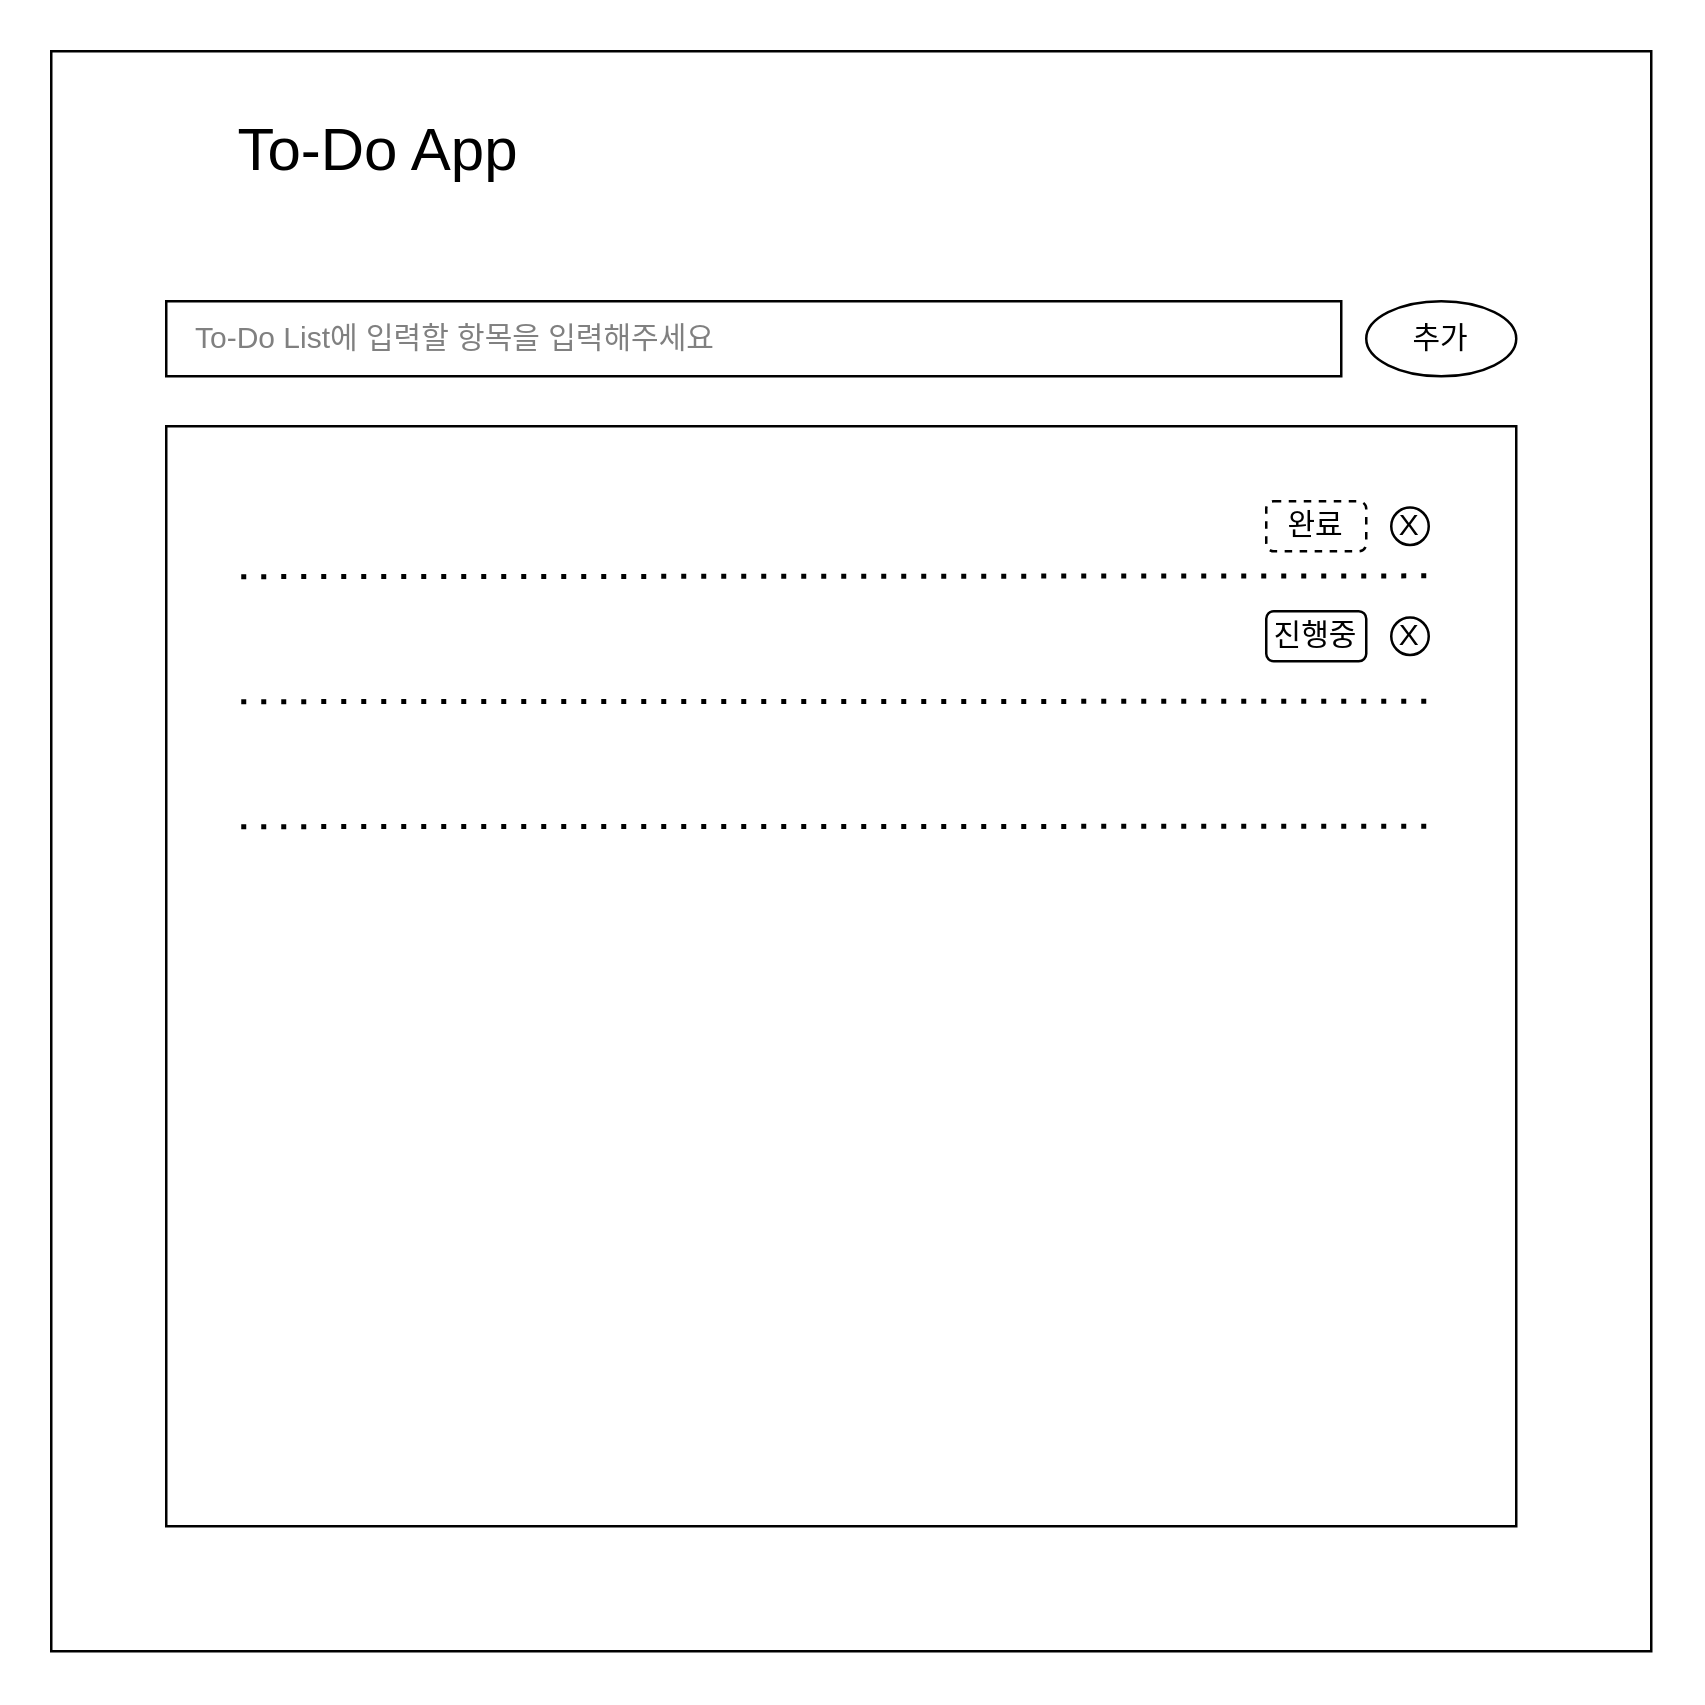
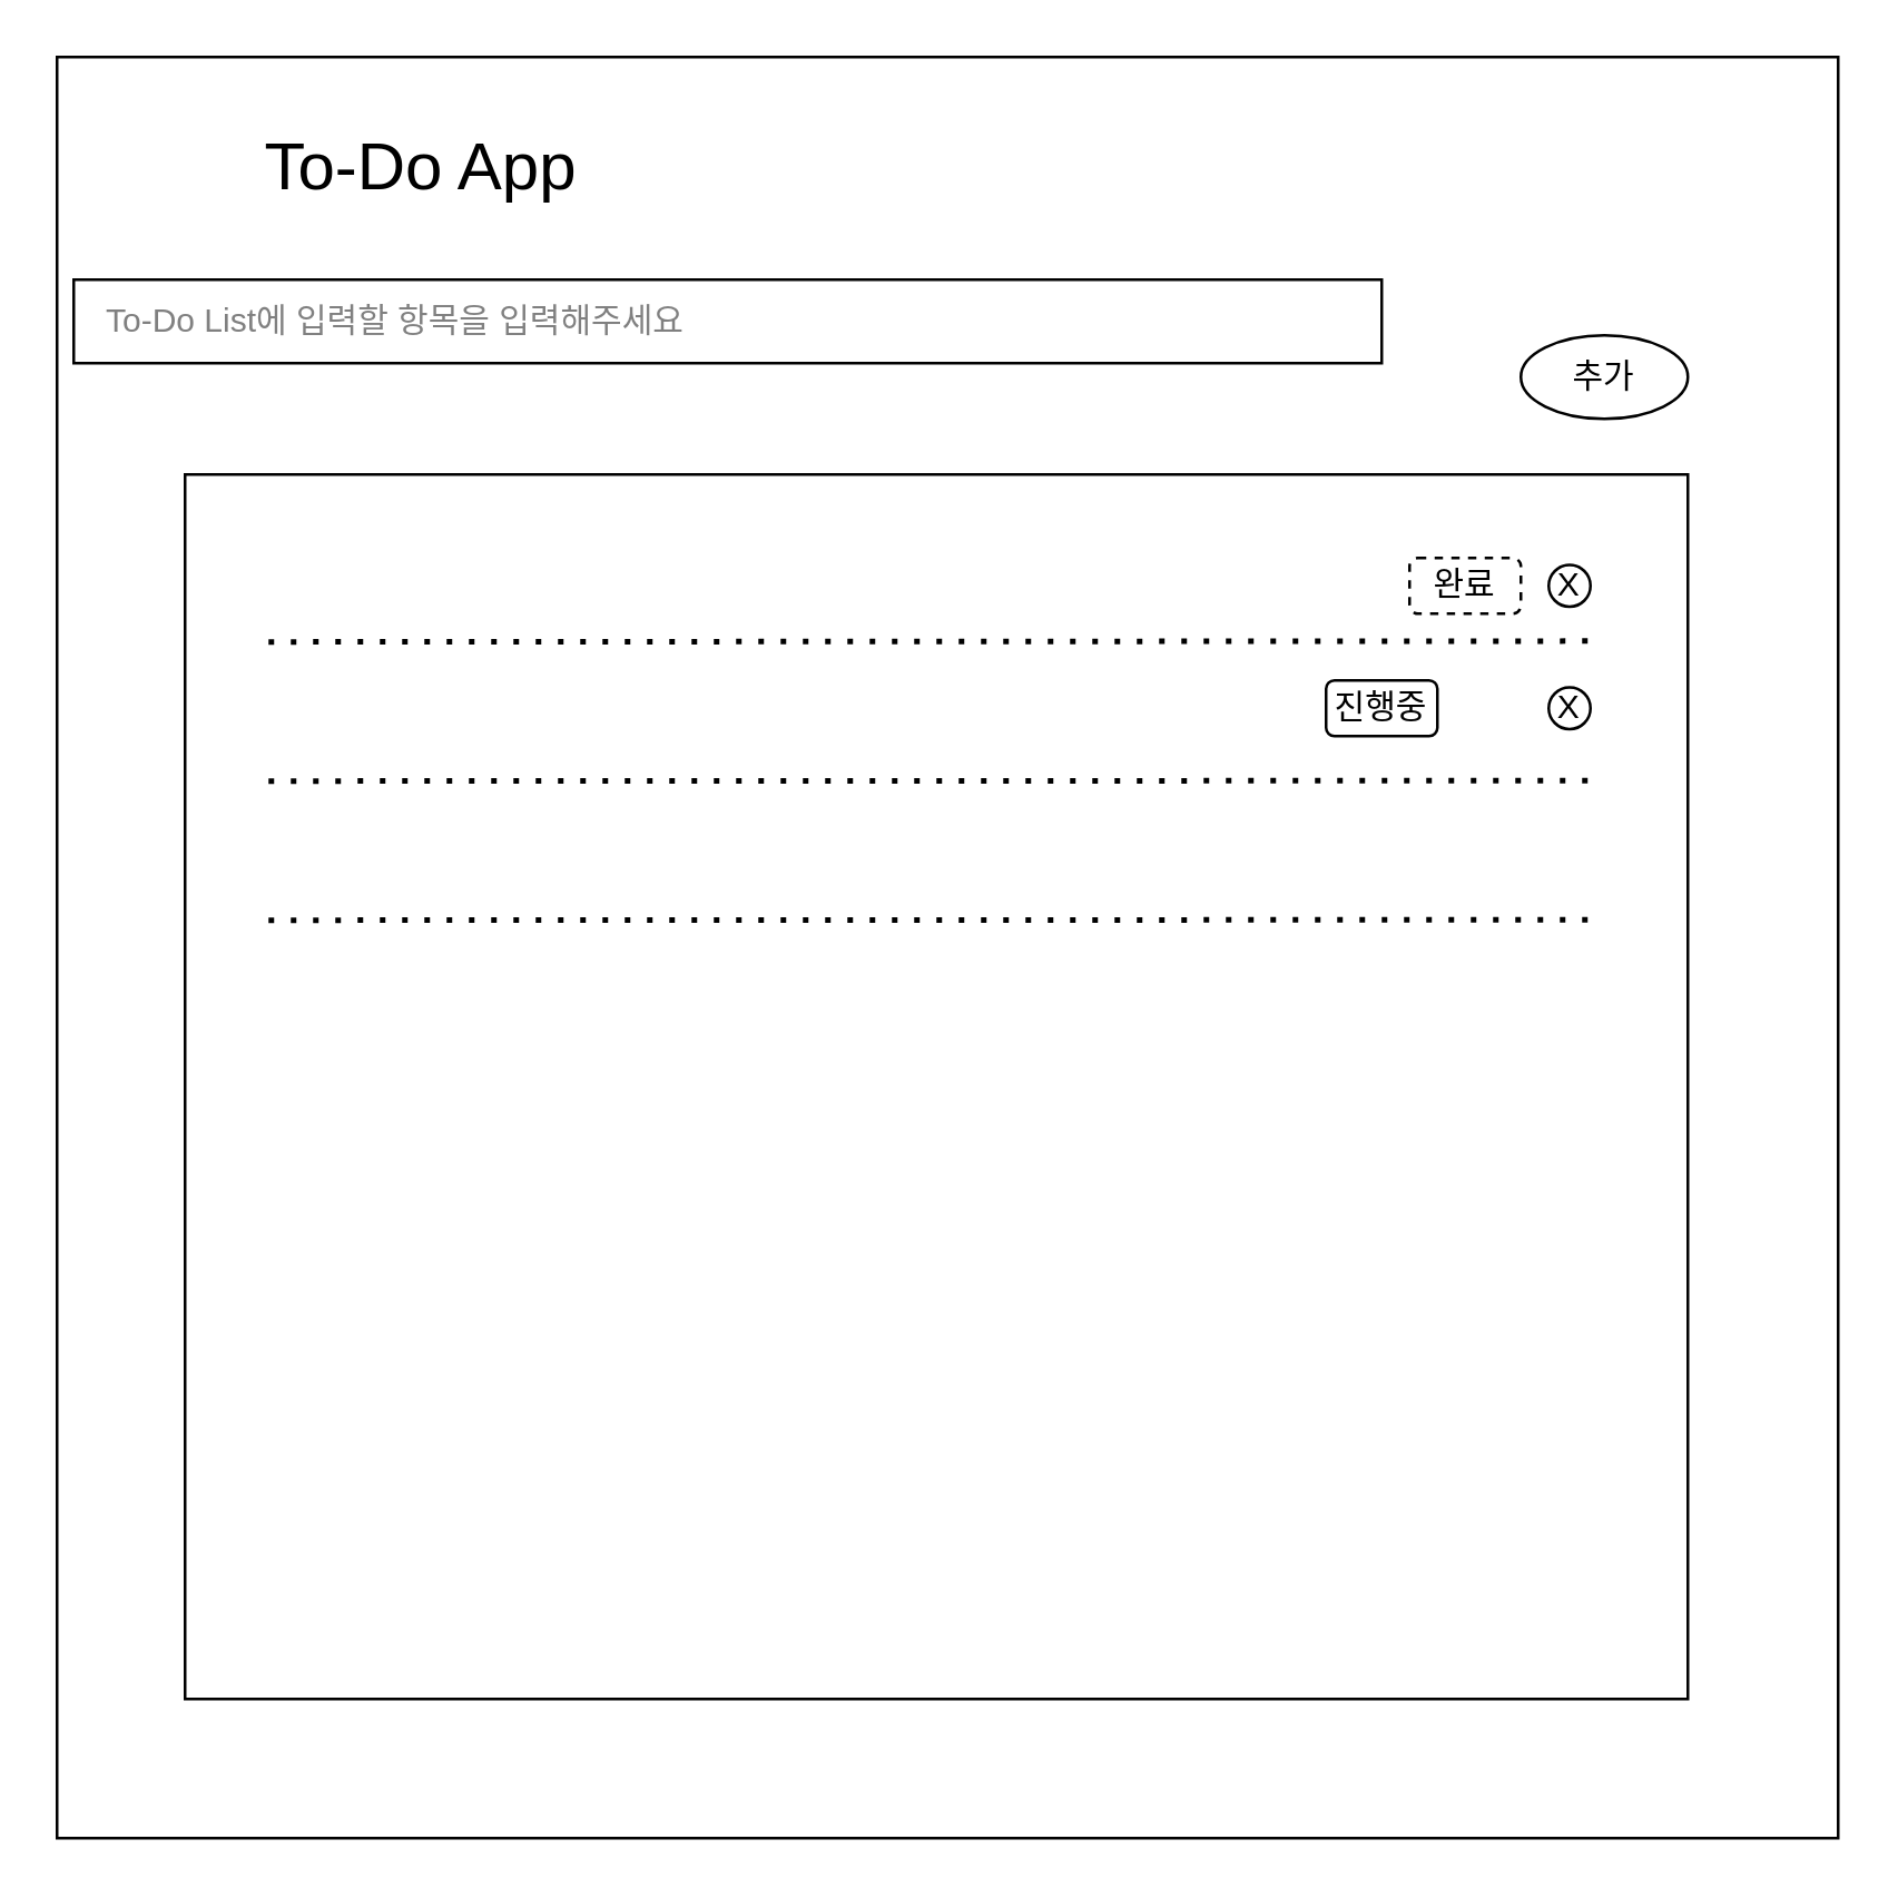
- <mxCell id="4" value="To-Do List에 입력할 항목을 입력해주세요" style="rounded=0;whiteSpace=wrap;html=1;align=left;spacingLeft=10;fontColor=#808080;" vertex="1" parent="1"><mxGeometry x="66" y="120" width="470" height="30" as="geometry" /></mxCell>
+ <mxCell id="4" value="To-Do List에 입력할 항목을 입력해주세요" style="rounded=0;whiteSpace=wrap;html=1;align=left;spacingLeft=10;fontColor=#808080;" vertex="1" parent="1"><mxGeometry x="26" y="100" width="470" height="30" as="geometry" /></mxCell>
- <mxCell id="12" value="진행중" style="rounded=1;whiteSpace=wrap;html=1;" vertex="1" parent="1"><mxGeometry x="506" y="244" width="40" height="20" as="geometry" /></mxCell>
+ <mxCell id="12" value="진행중" style="rounded=1;whiteSpace=wrap;html=1;" vertex="1" parent="1"><mxGeometry x="476" y="244" width="40" height="20" as="geometry" /></mxCell>
